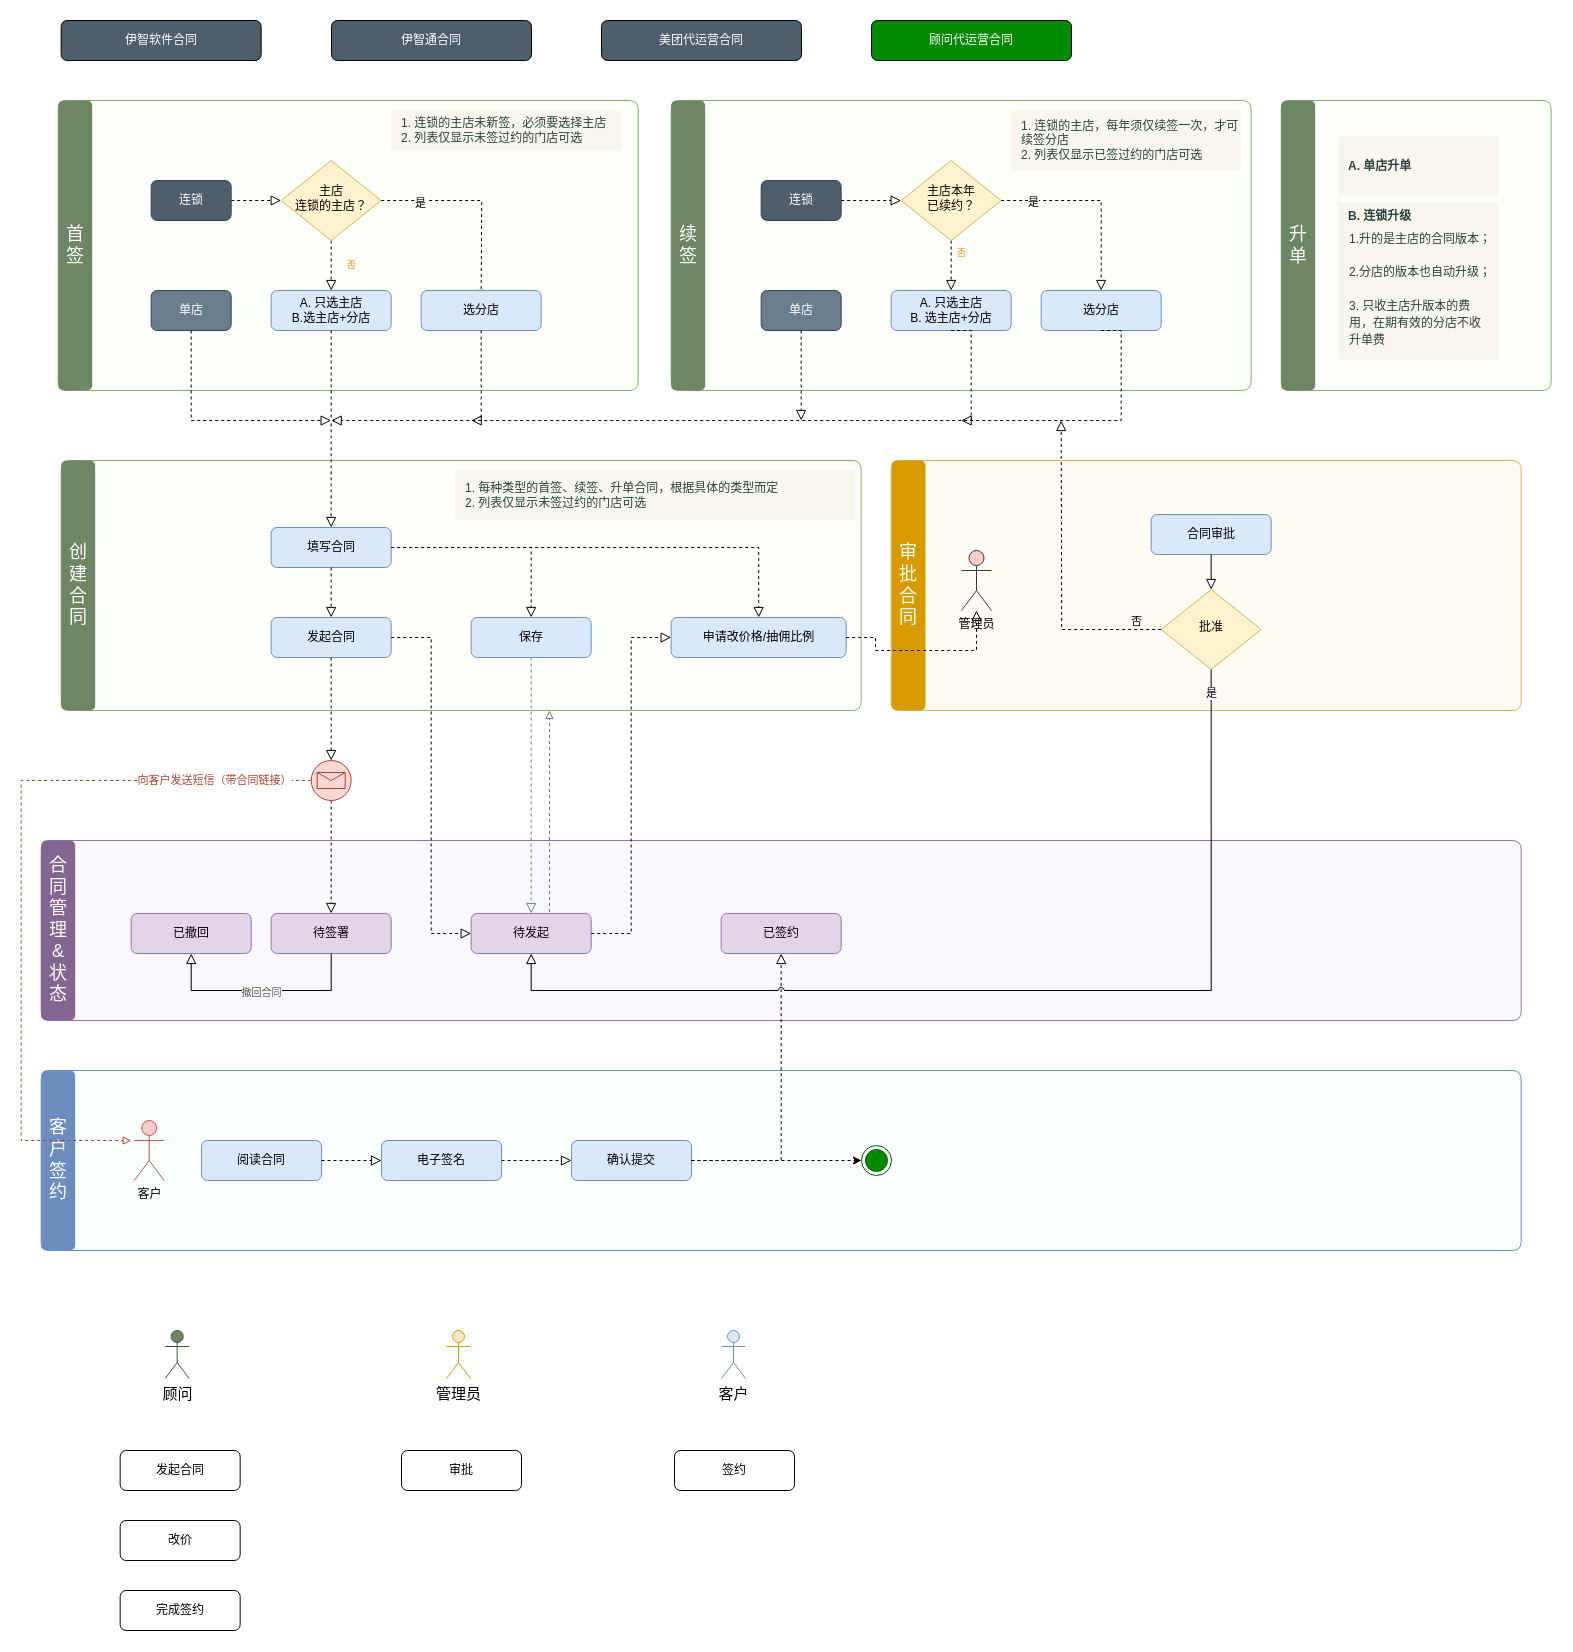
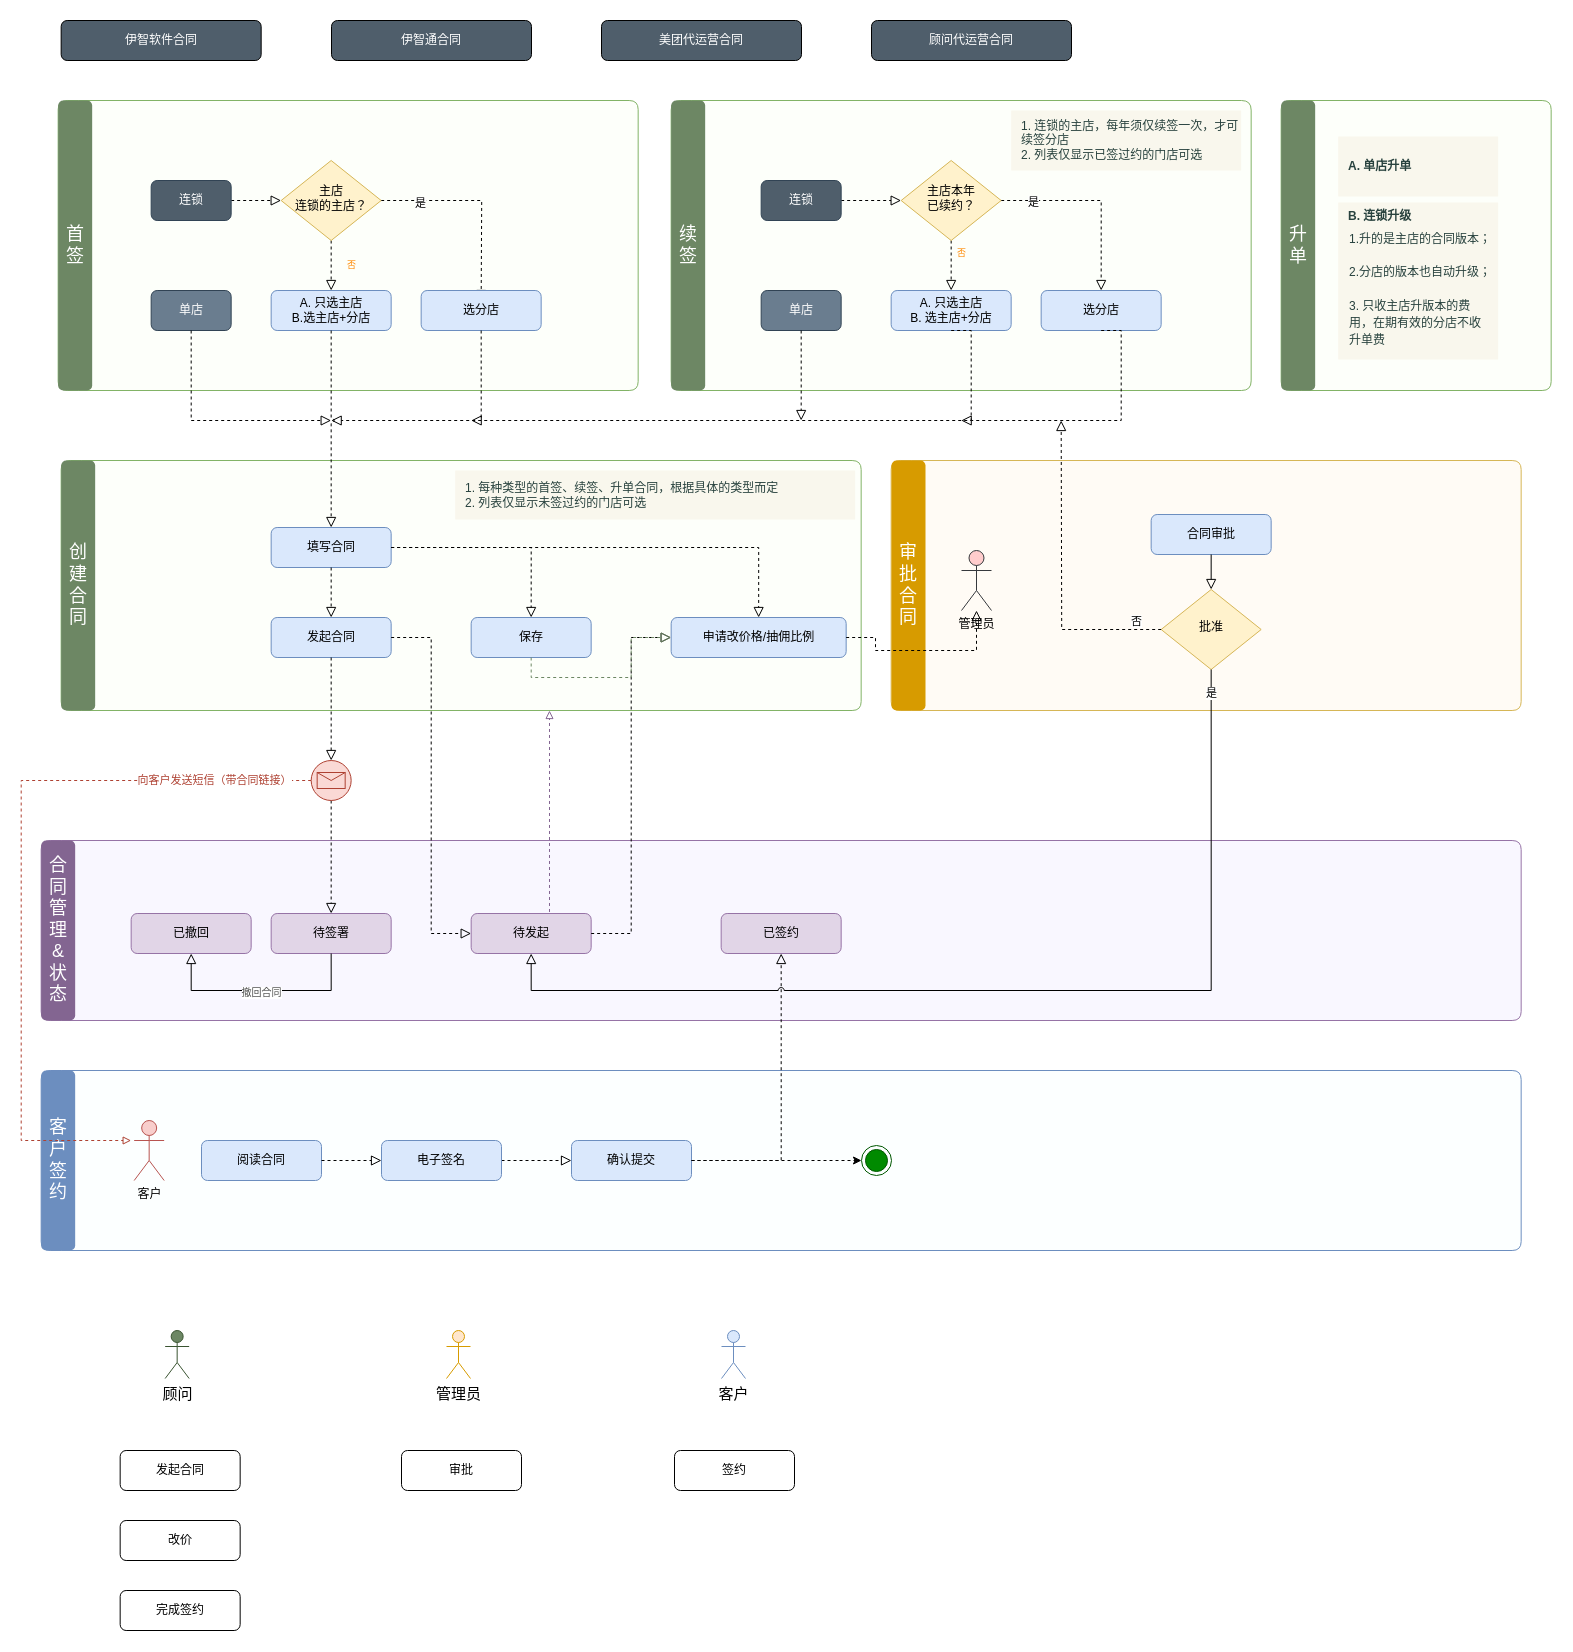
- <mxCell id="96" value="顾问代运营合同" style="rounded=1;whiteSpace=wrap;html=1;fontSize=12;glass=0;strokeWidth=1;shadow=0;fontColor=#ffffff;fillColor=#008a00;" vertex="1" parent="1"><mxGeometry x="871" y="20" width="200" height="40" as="geometry" /></mxCell>
+ <mxCell id="96" value="顾问代运营合同" style="rounded=1;whiteSpace=wrap;html=1;fontSize=12;glass=0;strokeWidth=1;shadow=0;fontColor=#ffffff;fillColor=#4F5E6B;" vertex="1" parent="1"><mxGeometry x="871" y="20" width="200" height="40" as="geometry" /></mxCell>
- <mxCell id="51" value="1. 连锁的主店未新签，必须要选择主店&lt;br&gt;2. 列表仅显示未签过约的门店可选" style="rounded=0;whiteSpace=wrap;labelBackgroundColor=none;align=left;fillColor=#f9f7ed;spacingLeft=8;strokeColor=none;spacing=2;spacingBottom=0;verticalAlign=middle;html=1;fontColor=#28423E;" parent="40" vertex="1"><mxGeometry x="333" y="10" width="230" height="40" as="geometry" /></mxCell>
- <mxCell id="75" style="edgeStyle=orthogonalEdgeStyle;rounded=0;jumpStyle=arc;orthogonalLoop=1;jettySize=auto;html=1;exitX=0.5;exitY=1;exitDx=0;exitDy=0;shadow=0;labelBackgroundColor=none;startSize=8;endArrow=block;endFill=0;endSize=8;strokeWidth=1;dashed=1;strokeColor=#6D8764;" parent="1" source="5" target="24" edge="1"><mxGeometry relative="1" as="geometry" /></mxCell>
+ <mxCell id="75" style="edgeStyle=orthogonalEdgeStyle;rounded=0;jumpStyle=arc;orthogonalLoop=1;jettySize=auto;html=1;exitX=0.5;exitY=1;exitDx=0;exitDy=0;shadow=0;labelBackgroundColor=none;startSize=8;endArrow=block;endFill=0;endSize=8;strokeWidth=1;dashed=1;strokeColor=#6D8764;" parent="1" source="5" target="6" edge="1"><mxGeometry relative="1" as="geometry" /></mxCell>
